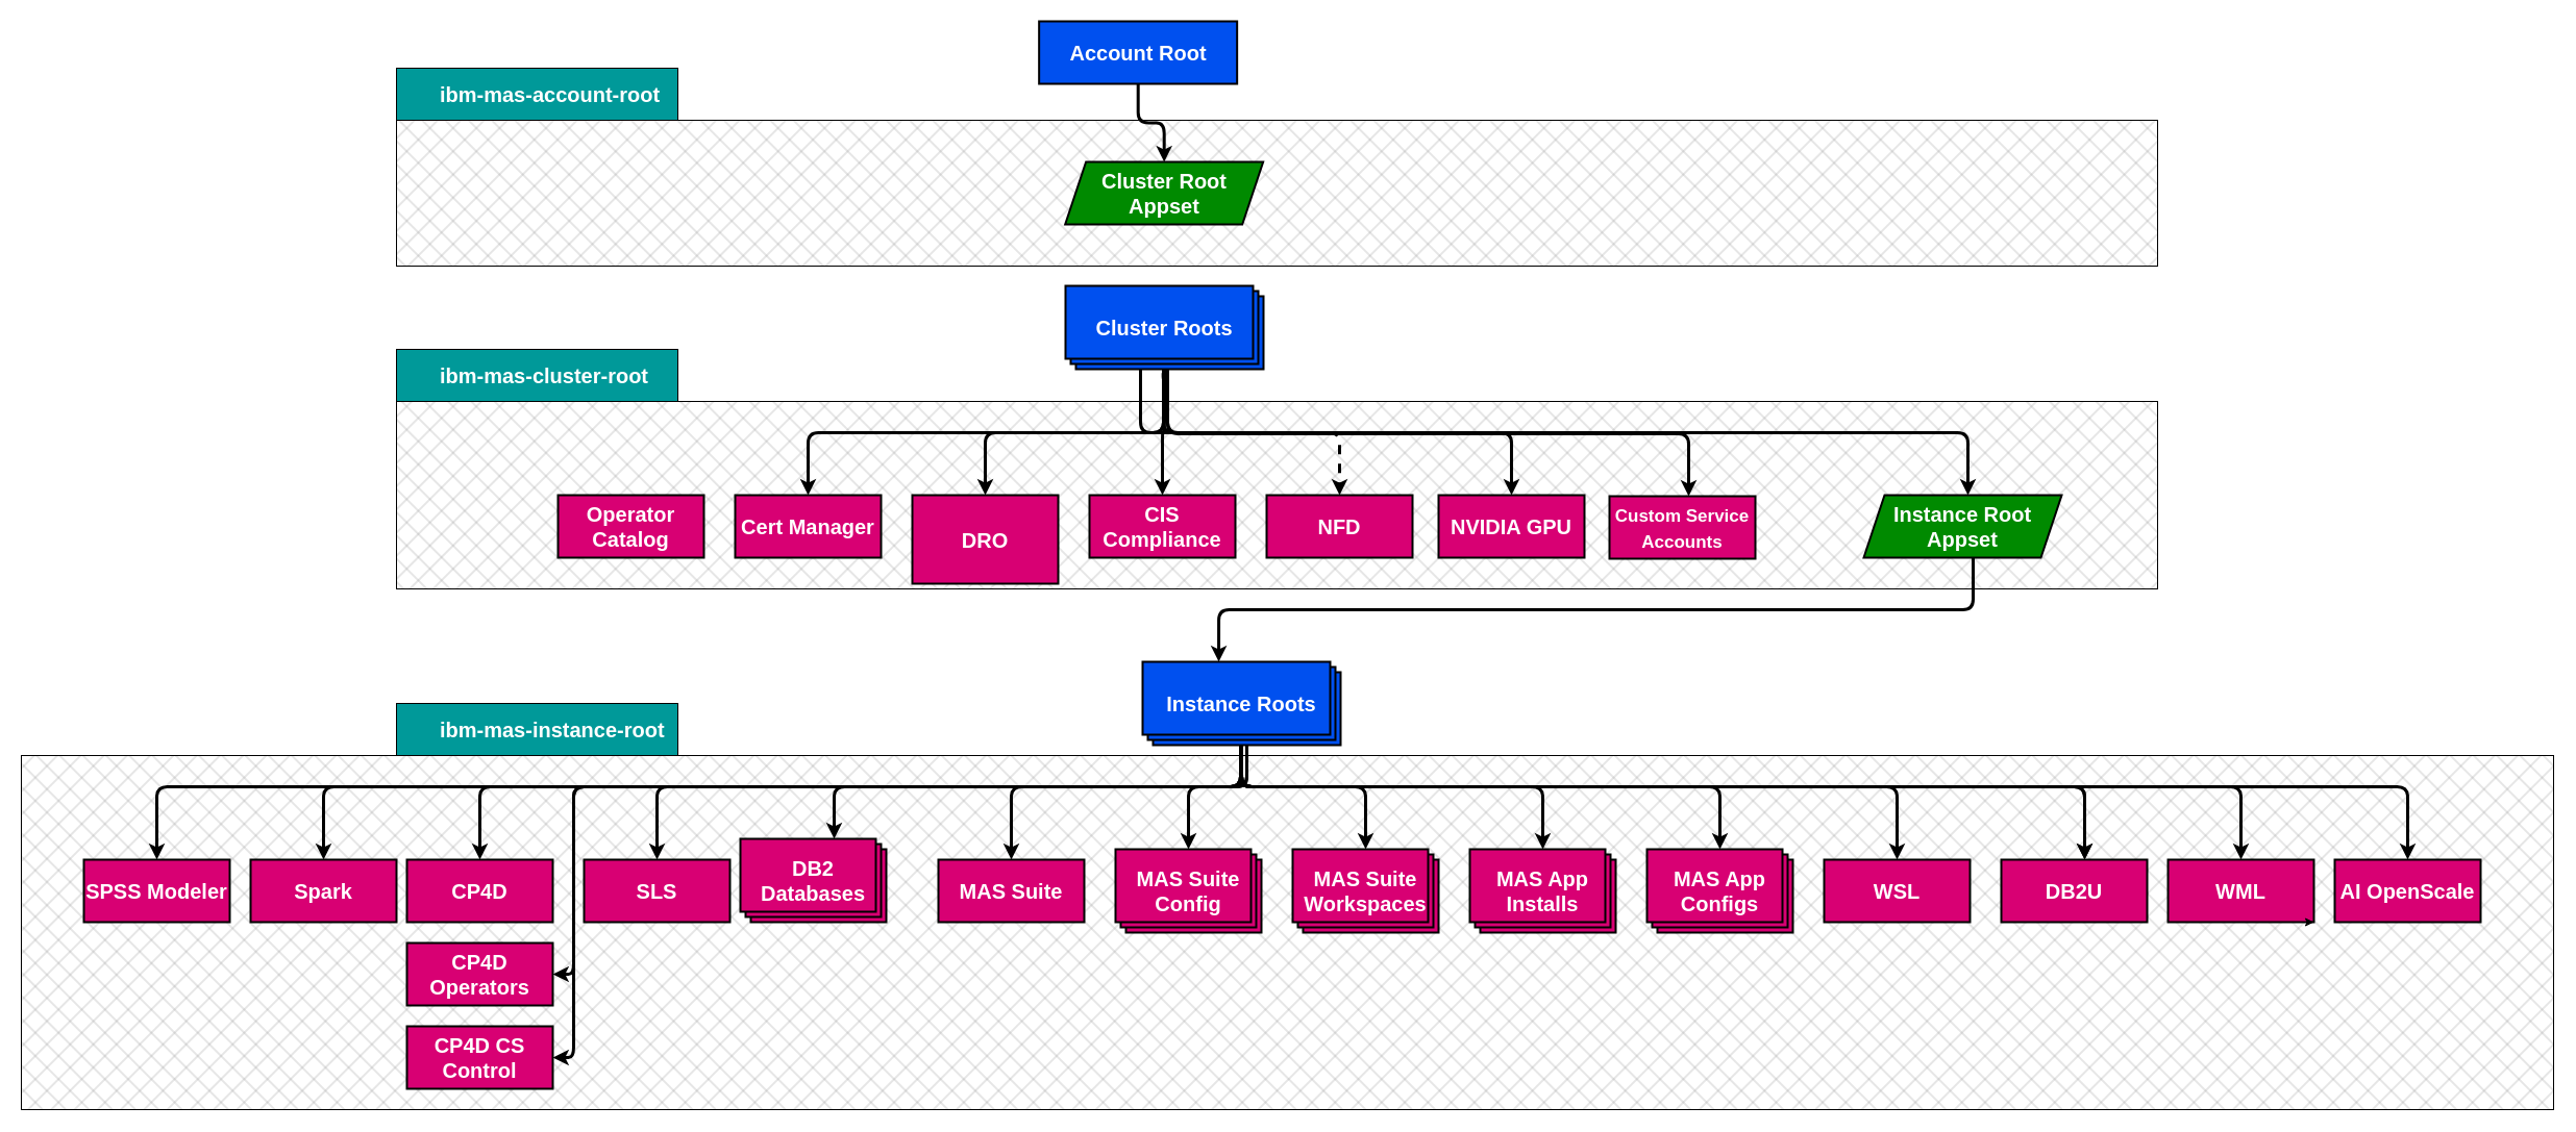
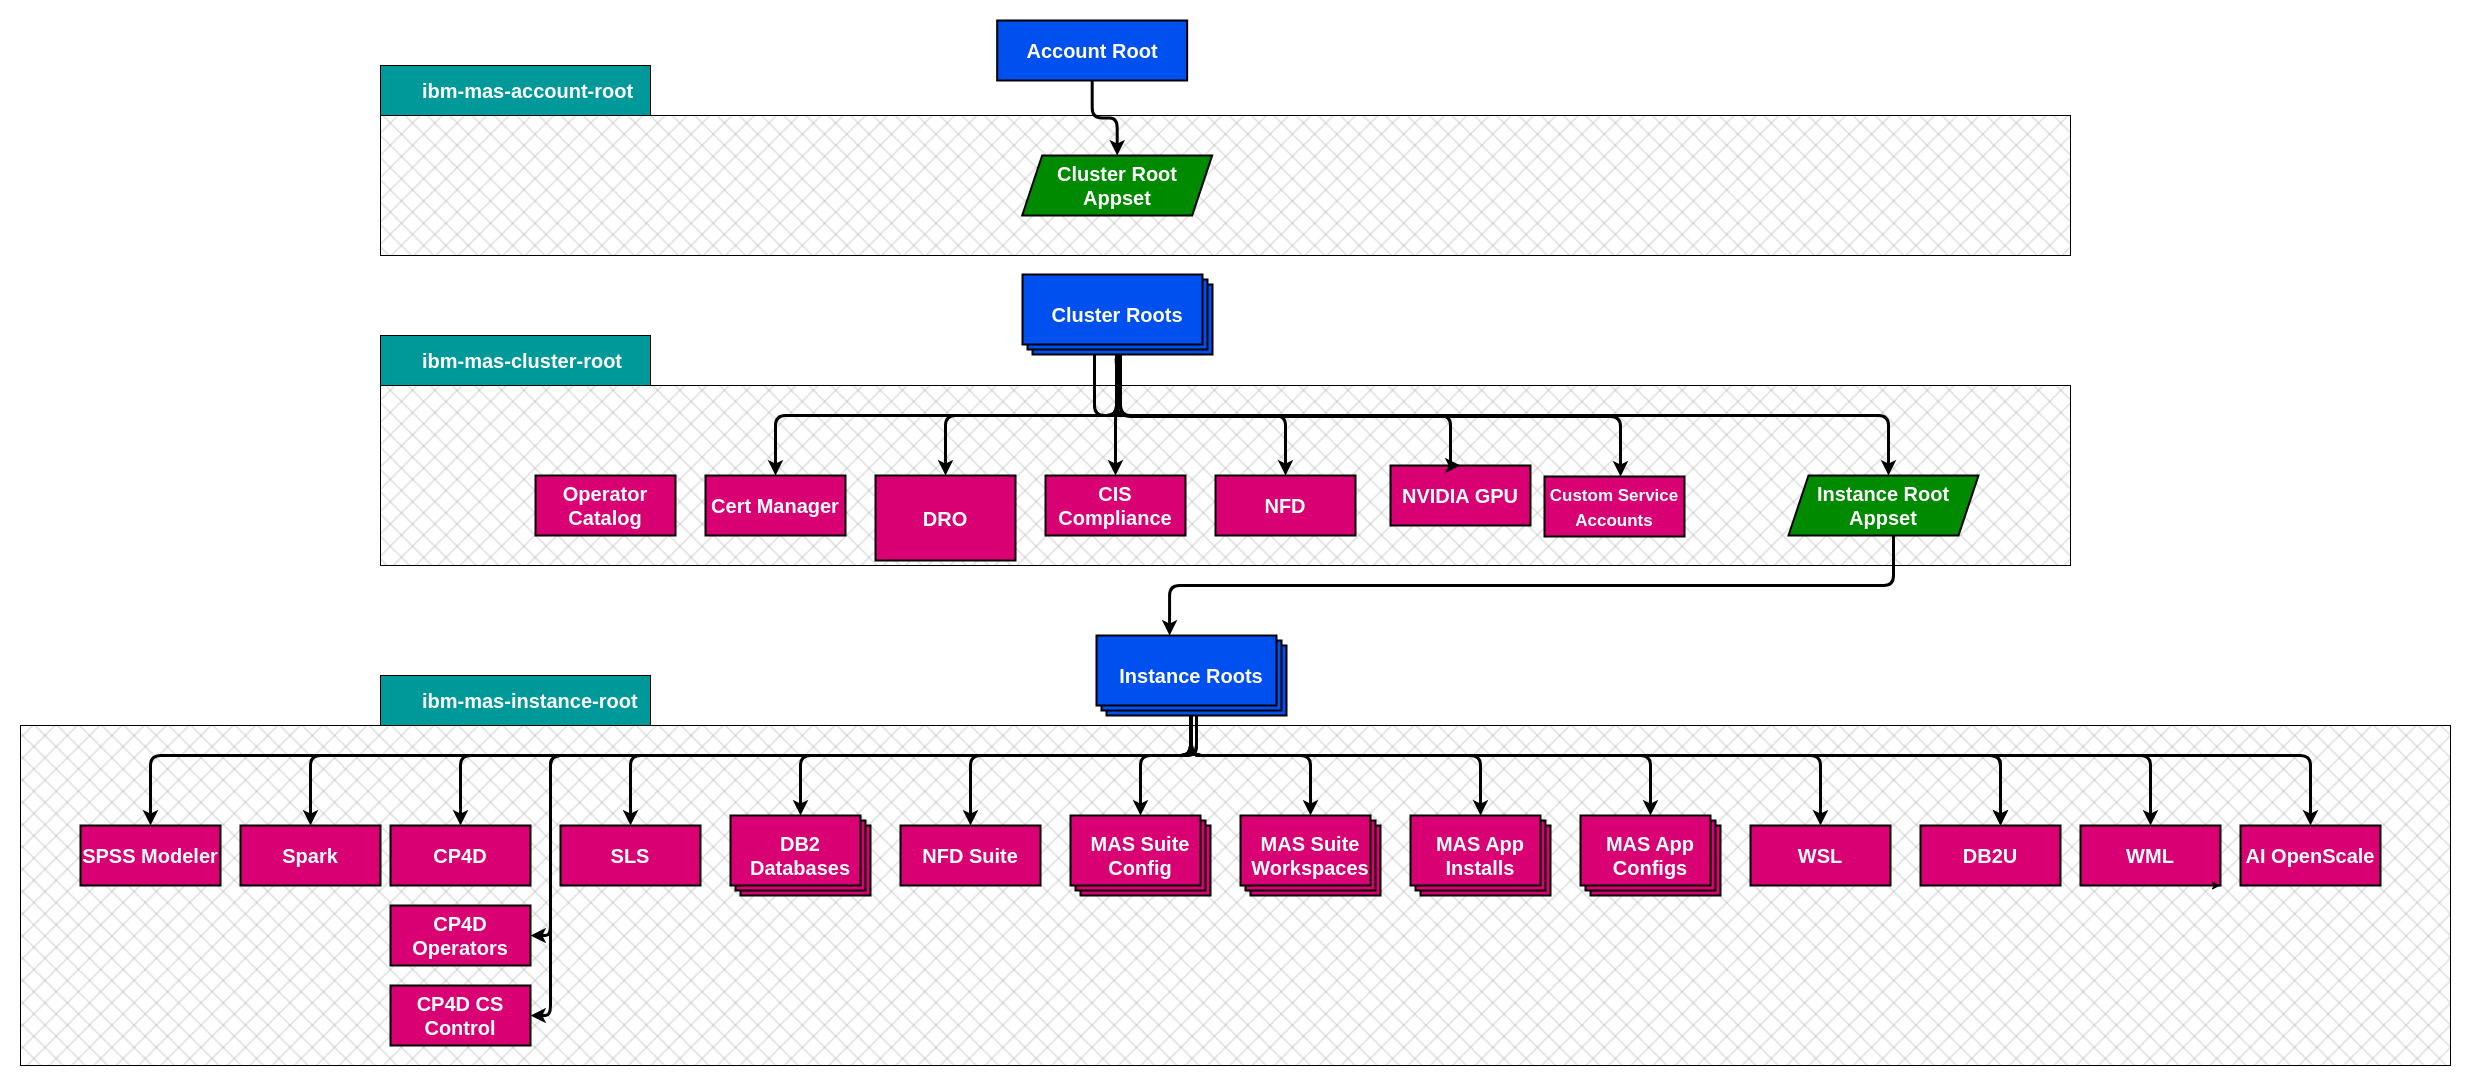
- <mxCell id="22" style="edgeStyle=orthogonalEdgeStyle;html=1;strokeWidth=3;orthogonal=1;strokeColor=#000000;dashed=1;" parent="1" source="24" target="14" edge="1"><mxGeometry relative="1" as="geometry"><Array as="points"><mxPoint x="1116" y="415" /><mxPoint x="1285" y="415" /></Array></mxGeometry></mxCell>
+ <mxCell id="22" style="edgeStyle=orthogonalEdgeStyle;html=1;strokeWidth=3;orthogonal=1;strokeColor=#000000;" parent="1" source="24" target="14" edge="1"><mxGeometry relative="1" as="geometry"><Array as="points"><mxPoint x="1116" y="415" /><mxPoint x="1285" y="415" /></Array></mxGeometry></mxCell>
- <mxCell id="61" value="NVIDIA GPU" style="rounded=0;whiteSpace=wrap;html=1;fillColor=#d80073;strokeColor=#000000;fontColor=#ffffff;fontStyle=1;fontSize=20;strokeWidth=2;align=center;spacing=0;" parent="1" vertex="1"><mxGeometry x="1380" y="475" width="140" height="60" as="geometry" /></mxCell>
+ <mxCell id="61" value="NVIDIA GPU" style="rounded=0;whiteSpace=wrap;html=1;fillColor=#d80073;strokeColor=#000000;fontColor=#ffffff;fontStyle=1;fontSize=20;strokeWidth=2;align=center;spacing=0;" parent="1" vertex="1"><mxGeometry x="1390" y="465" width="140" height="60" as="geometry" /></mxCell>
- <mxCell id="36" value="DB2 Databases" style="verticalLabelPosition=middle;verticalAlign=middle;html=1;shape=mxgraph.basic.layered_rect;dx=10;outlineConnect=0;fillColor=#d80073;fontColor=#ffffff;strokeColor=#000000;labelPosition=center;align=center;labelBackgroundColor=none;whiteSpace=wrap;horizontal=1;strokeWidth=2;fontStyle=1;fontSize=20;spacing=0;" parent="1" vertex="1"><mxGeometry x="710" y="805" width="140" height="80" as="geometry" /></mxCell>
+ <mxCell id="36" value="DB2 Databases" style="verticalLabelPosition=middle;verticalAlign=middle;html=1;shape=mxgraph.basic.layered_rect;dx=10;outlineConnect=0;fillColor=#d80073;fontColor=#ffffff;strokeColor=#000000;labelPosition=center;align=center;labelBackgroundColor=none;whiteSpace=wrap;horizontal=1;strokeWidth=2;fontStyle=1;fontSize=20;spacing=0;" parent="1" vertex="1"><mxGeometry x="730" y="815" width="140" height="80" as="geometry" /></mxCell>
- <mxCell id="16" value="MAS Suite" style="rounded=0;whiteSpace=wrap;html=1;fillColor=#d80073;strokeColor=#000000;fontColor=#ffffff;fontStyle=1;fontSize=20;strokeWidth=2;align=center;spacing=0;" parent="1" vertex="1"><mxGeometry x="900" y="825" width="140" height="60" as="geometry" /></mxCell>
+ <mxCell id="16" value="NFD Suite" style="rounded=0;whiteSpace=wrap;html=1;fillColor=#d80073;strokeColor=#000000;fontColor=#ffffff;fontStyle=1;fontSize=20;strokeWidth=2;align=center;spacing=0;" parent="1" vertex="1"><mxGeometry x="900" y="825" width="140" height="60" as="geometry" /></mxCell>
